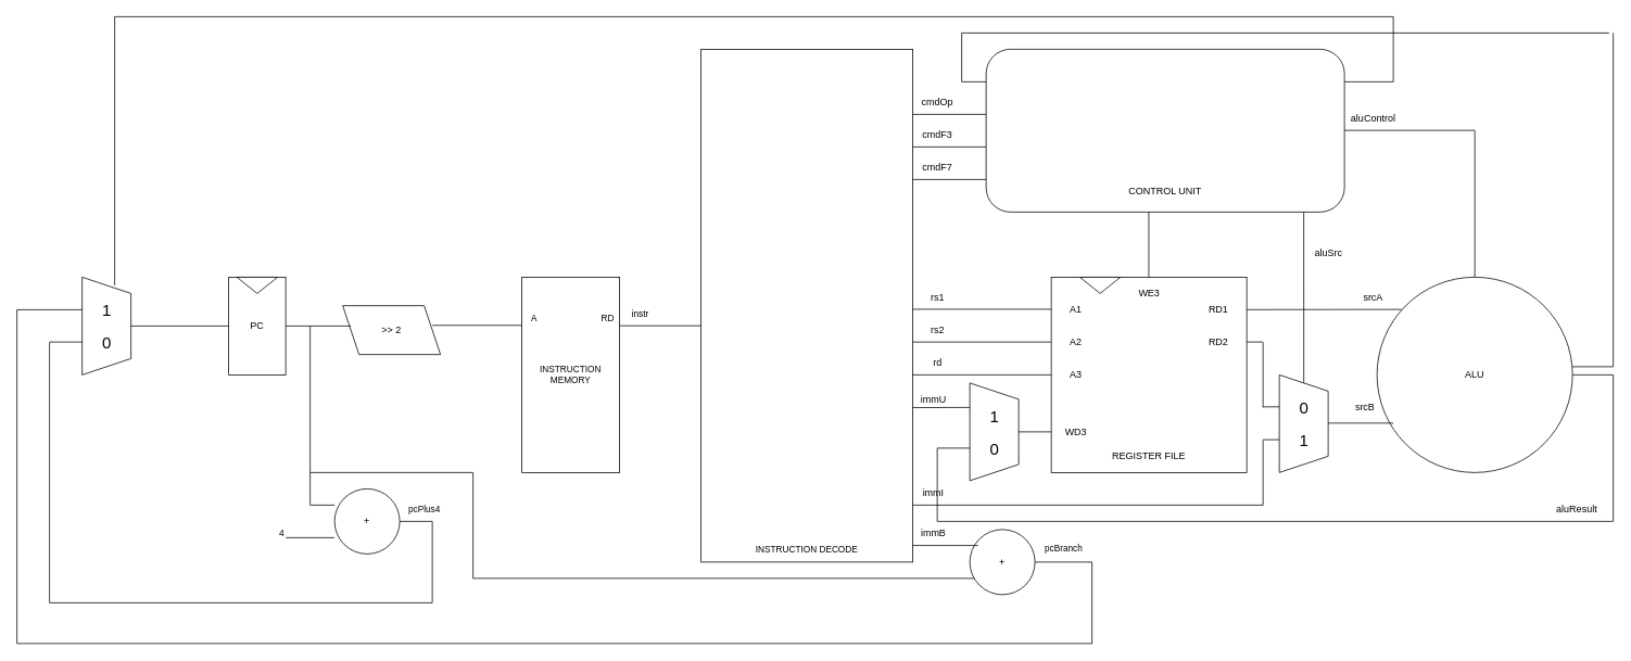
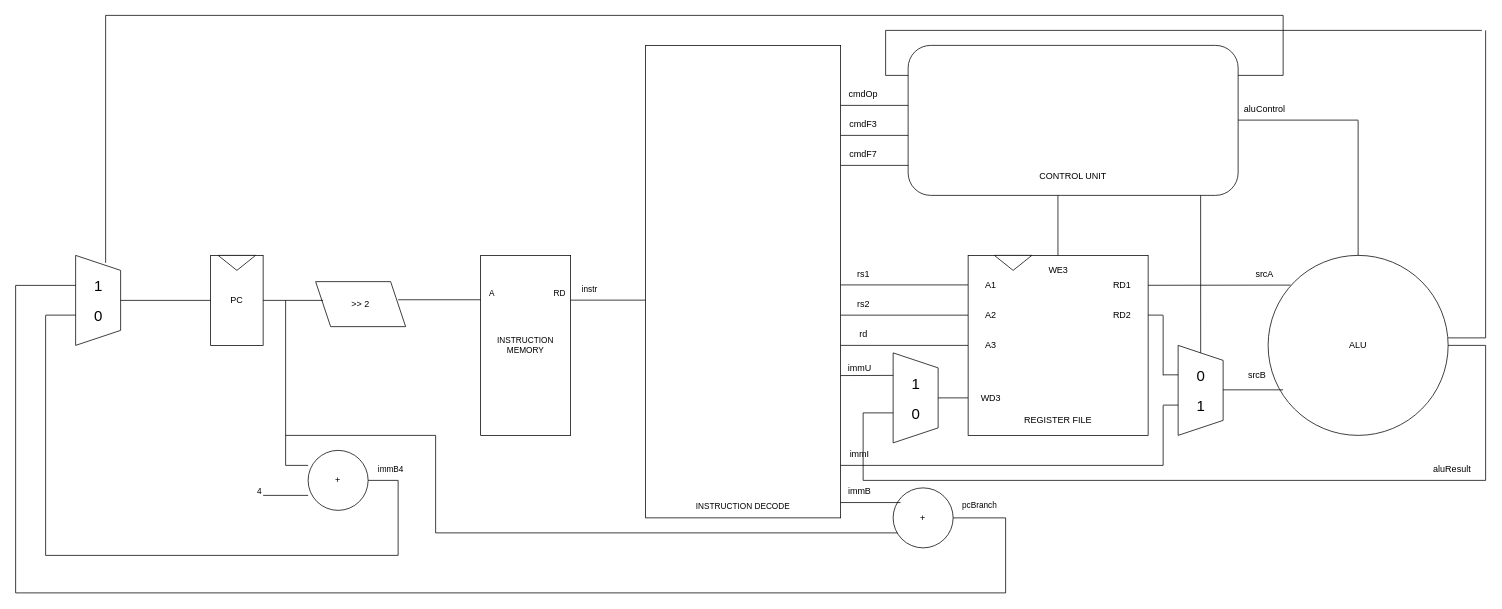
- <mxCell id="82" value="aluSrc" style="text;html=1;align=center;verticalAlign=middle;resizable=0;points=[];autosize=1;strokeColor=none;fillColor=none;" vertex="1" parent="1"><mxGeometry x="1600" y="295" width="60" height="30" as="geometry" /></mxCell>
- <mxCell id="25" value="pcPlus4" style="text;html=1;align=center;verticalAlign=middle;resizable=0;points=[];autosize=1;strokeColor=none;fillColor=none;fontSize=11;fontFamily=Helvetica;fontColor=default;" parent="1" vertex="1"><mxGeometry x="490" y="610" width="60" height="30" as="geometry" /></mxCell>
+ <mxCell id="25" value="immB4" style="text;html=1;align=center;verticalAlign=middle;resizable=0;points=[];autosize=1;strokeColor=none;fillColor=none;fontSize=11;fontFamily=Helvetica;fontColor=default;" parent="1" vertex="1"><mxGeometry x="490" y="610" width="60" height="30" as="geometry" /></mxCell>
